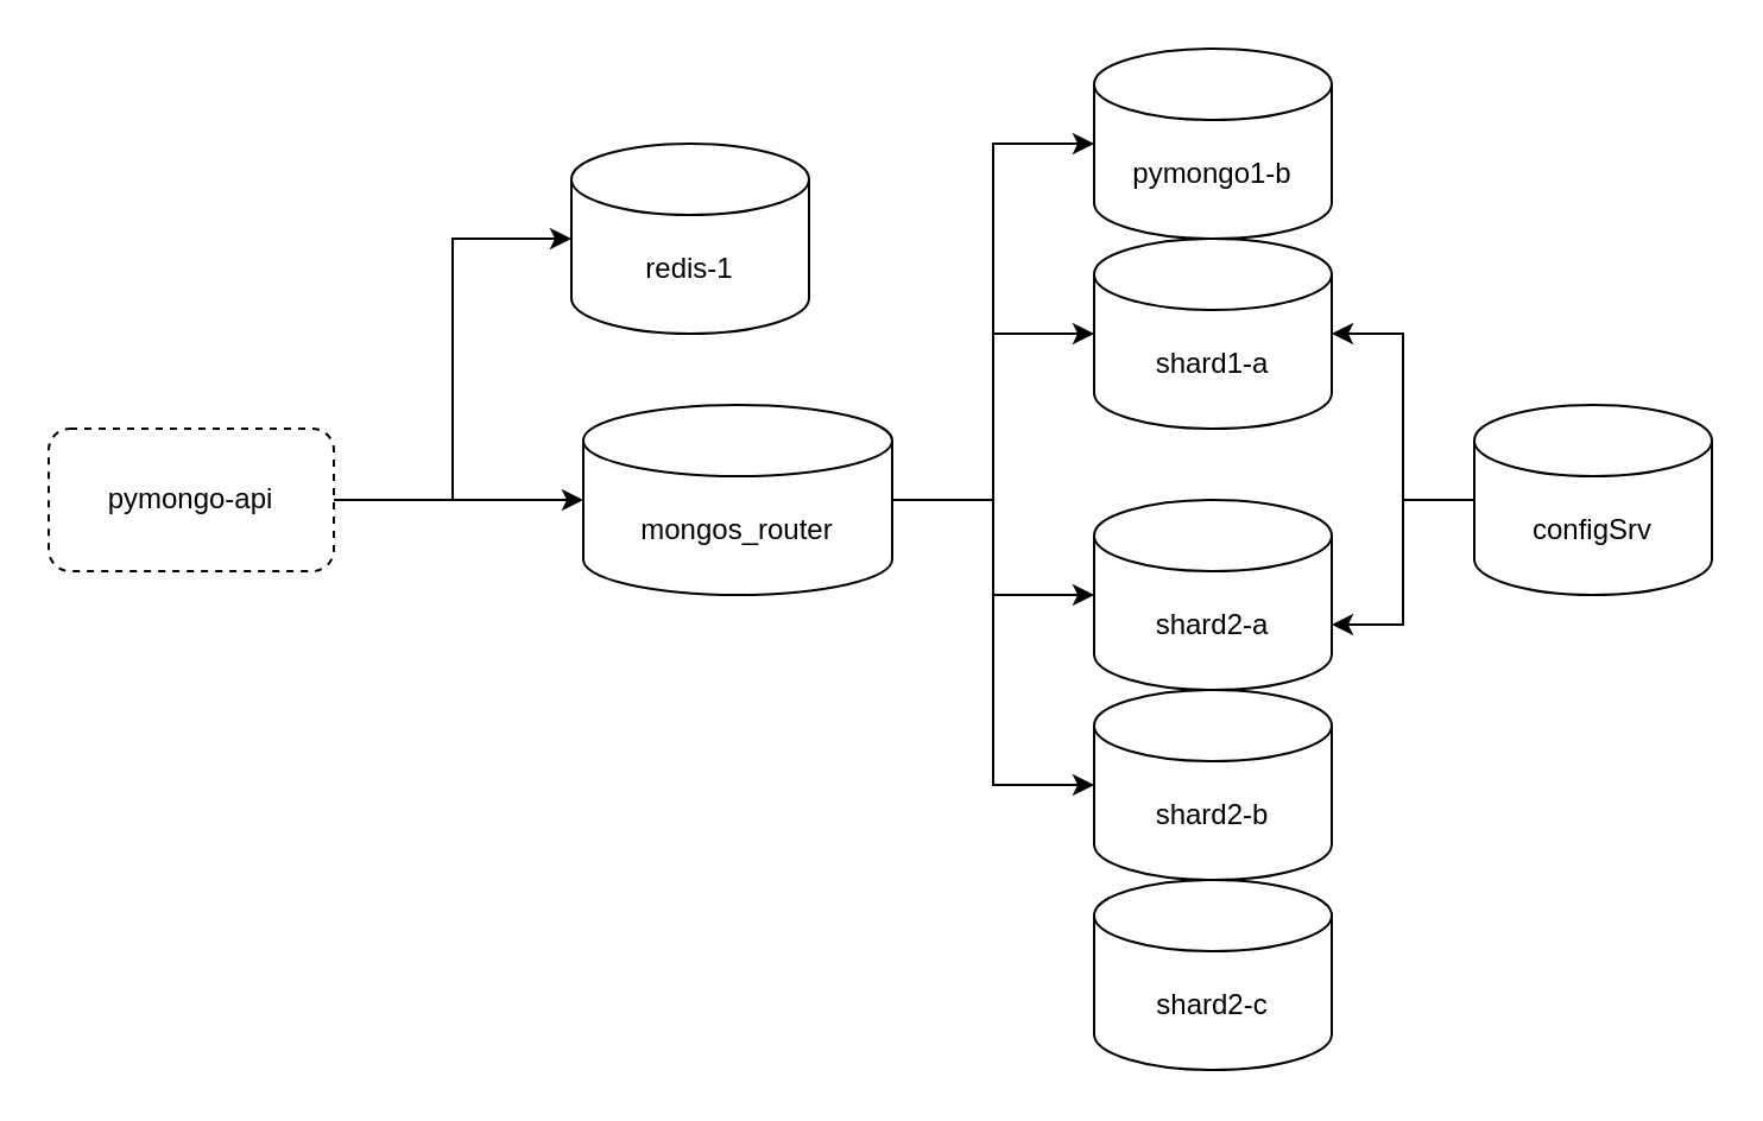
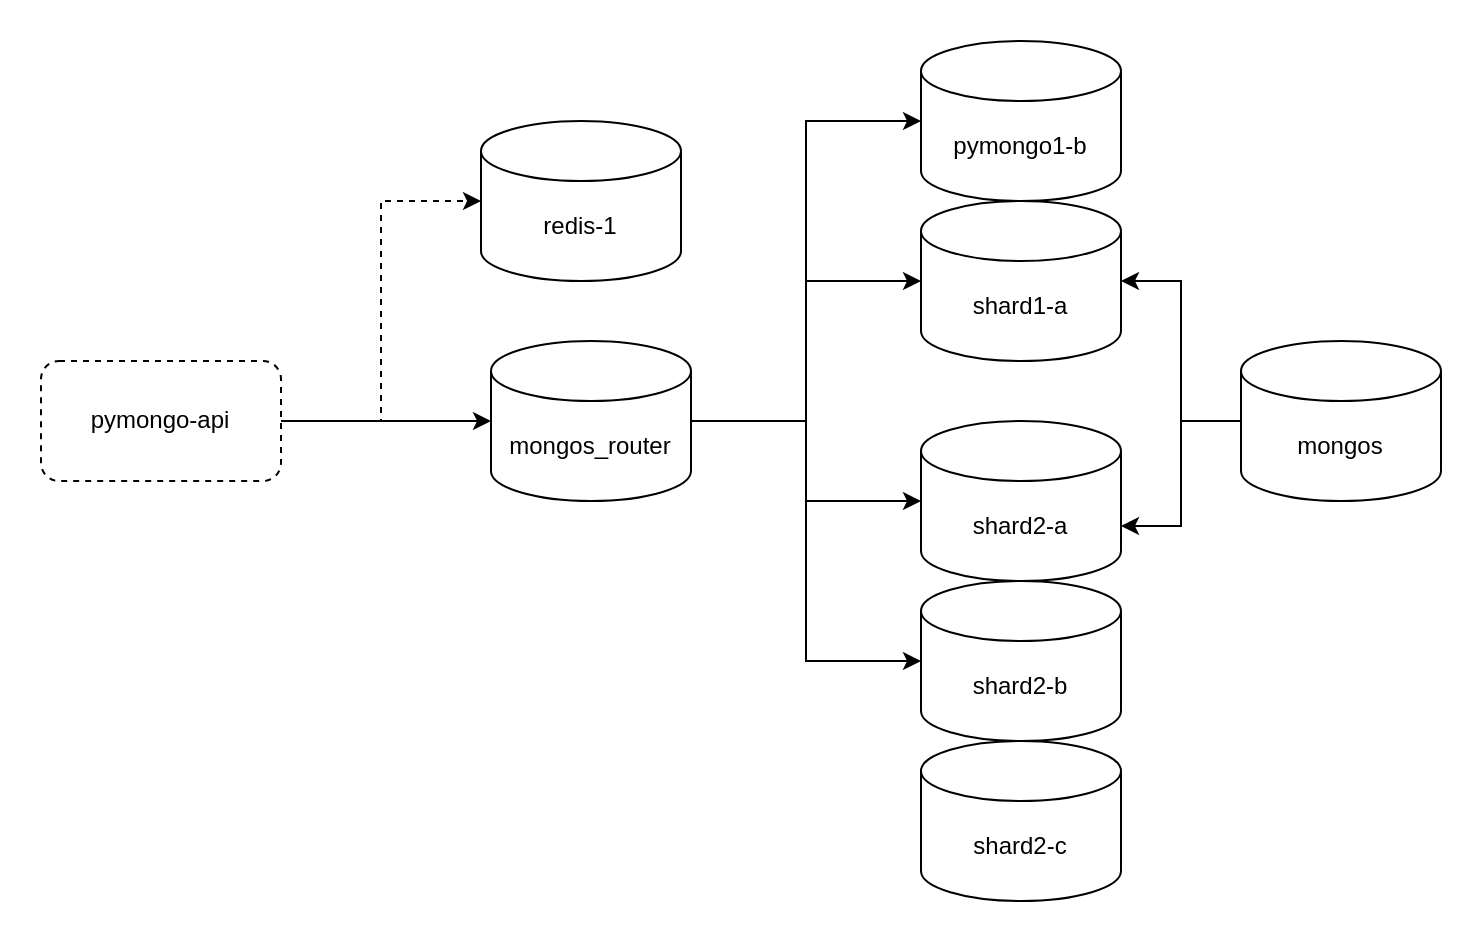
- <mxCell id="18" style="edgeStyle=orthogonalEdgeStyle;rounded=0;orthogonalLoop=1;jettySize=auto;html=1;entryX=0;entryY=0.5;entryDx=0;entryDy=0;entryPerimeter=0;" edge="1" parent="1" source="6" target="17"><mxGeometry relative="1" as="geometry" /></mxCell>
+ <mxCell id="18" style="edgeStyle=orthogonalEdgeStyle;rounded=0;orthogonalLoop=1;jettySize=auto;html=1;entryX=0;entryY=0.5;entryDx=0;entryDy=0;entryPerimeter=0;dashed=1;" edge="1" parent="1" source="6" target="17"><mxGeometry relative="1" as="geometry" /></mxCell>
- <mxCell id="5" value="mongos_router" style="shape=cylinder3;whiteSpace=wrap;html=1;boundedLbl=1;backgroundOutline=1;size=15;" parent="1" vertex="1"><mxGeometry x="245" y="170" width="130" height="80" as="geometry" /></mxCell>
+ <mxCell id="5" value="mongos_router" style="shape=cylinder3;whiteSpace=wrap;html=1;boundedLbl=1;backgroundOutline=1;size=15;" parent="1" vertex="1"><mxGeometry x="245" y="170" width="100" height="80" as="geometry" /></mxCell>
- <mxCell id="10" value="configSrv" style="shape=cylinder3;whiteSpace=wrap;html=1;boundedLbl=1;backgroundOutline=1;size=15;" parent="1" vertex="1"><mxGeometry x="620" y="170" width="100" height="80" as="geometry" /></mxCell>
+ <mxCell id="10" value="mongos" style="shape=cylinder3;whiteSpace=wrap;html=1;boundedLbl=1;backgroundOutline=1;size=15;" parent="1" vertex="1"><mxGeometry x="620" y="170" width="100" height="80" as="geometry" /></mxCell>
